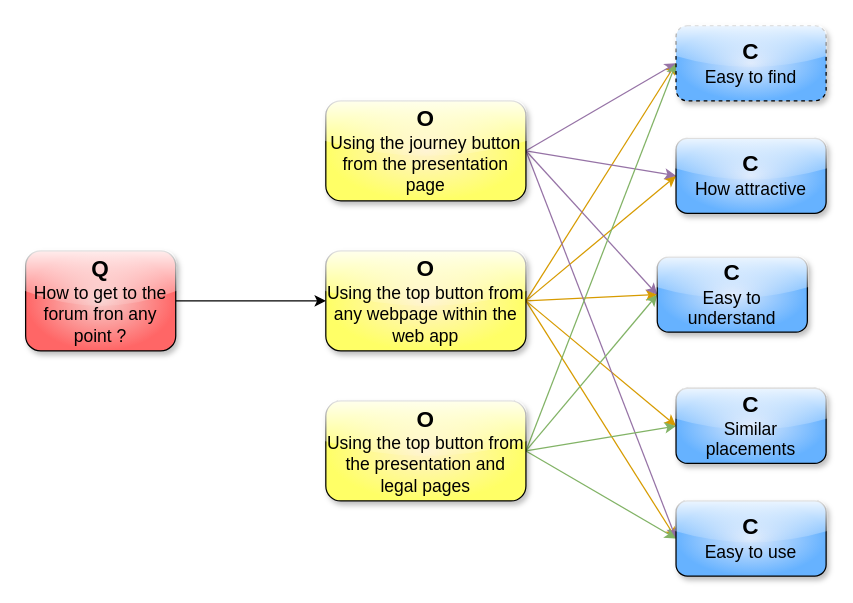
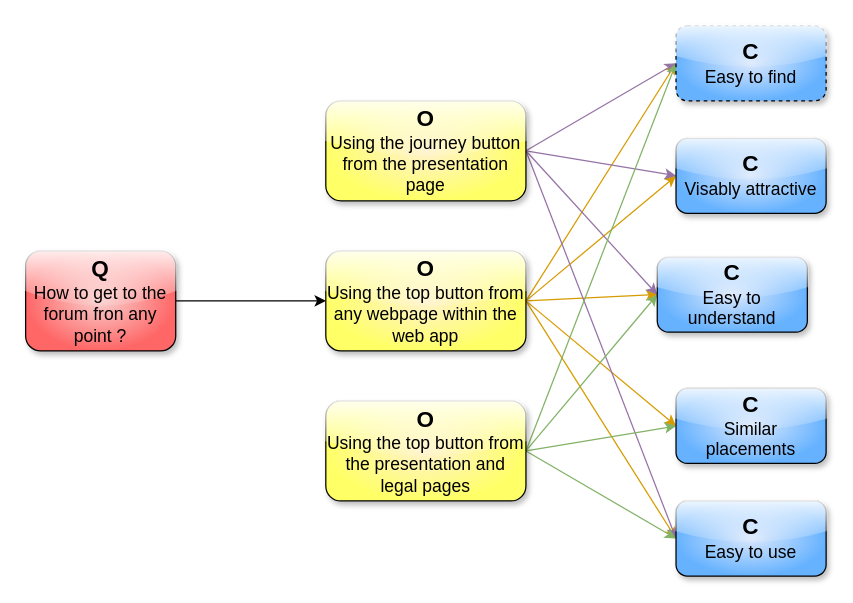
- <mxCell id="21" value="&lt;font&gt;&lt;b&gt;&lt;font style=&quot;font-size: 18px&quot;&gt;C&lt;/font&gt;&lt;/b&gt;&lt;br&gt;&lt;span style=&quot;font-size: 14px&quot;&gt;How attractive&lt;/span&gt;&lt;br&gt;&lt;/font&gt;" style="rounded=1;whiteSpace=wrap;html=1;fillColor=#dae8fc;strokeColor=#000000;glass=1;shadow=1;gradientDirection=radial;gradientColor=#66B2FF;" parent="1" vertex="1"><mxGeometry x="540" y="110" width="120" height="60" as="geometry" /></mxCell>
+ <mxCell id="21" value="&lt;font&gt;&lt;b&gt;&lt;font style=&quot;font-size: 18px&quot;&gt;C&lt;/font&gt;&lt;/b&gt;&lt;br&gt;&lt;span style=&quot;font-size: 14px&quot;&gt;Visably attractive&lt;/span&gt;&lt;br&gt;&lt;/font&gt;" style="rounded=1;whiteSpace=wrap;html=1;fillColor=#dae8fc;strokeColor=#000000;glass=1;shadow=1;gradientDirection=radial;gradientColor=#66B2FF;" parent="1" vertex="1"><mxGeometry x="540" y="110" width="120" height="60" as="geometry" /></mxCell>
